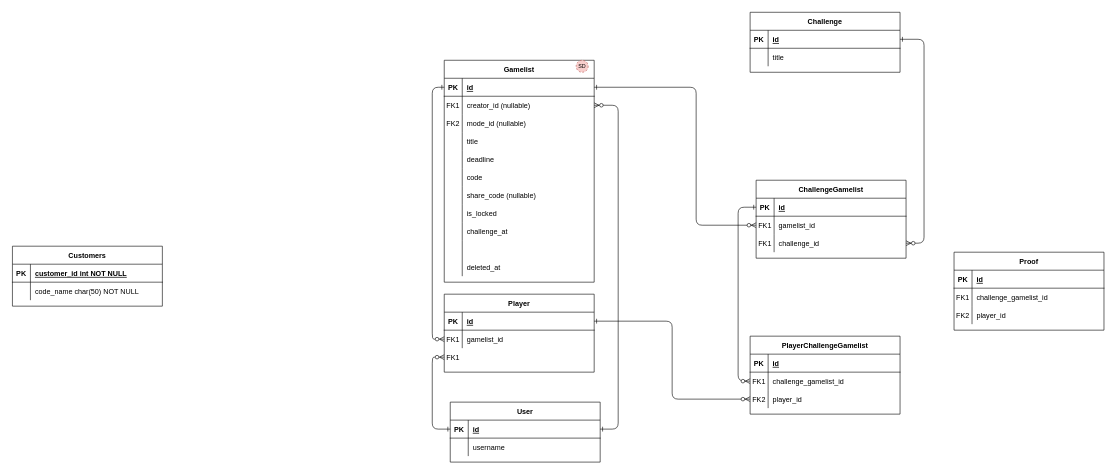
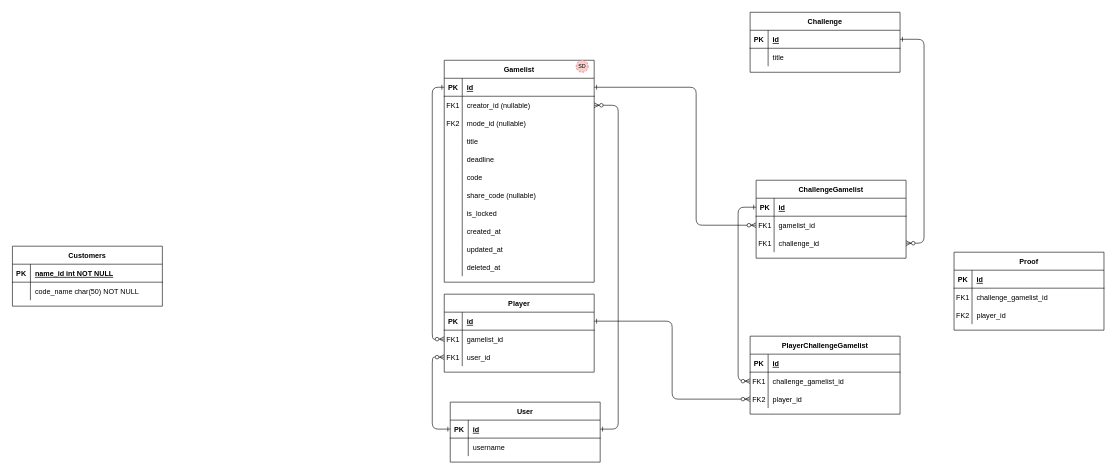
- <mxCell id="43" value="challenge_at" style="shape=partialRectangle;overflow=hidden;connectable=0;fillColor=none;top=0;left=0;bottom=0;right=0;align=left;spacingLeft=6;" vertex="1" parent="41"><mxGeometry x="30" width="220" height="30" as="geometry"><mxRectangle width="220" height="30" as="alternateBounds" /></mxGeometry></mxCell>
+ <mxCell id="43" value="created_at" style="shape=partialRectangle;overflow=hidden;connectable=0;fillColor=none;top=0;left=0;bottom=0;right=0;align=left;spacingLeft=6;" vertex="1" parent="41"><mxGeometry x="30" width="220" height="30" as="geometry"><mxRectangle width="220" height="30" as="alternateBounds" /></mxGeometry></mxCell>
+ <mxCell id="46" value="updated_at" style="shape=partialRectangle;overflow=hidden;connectable=0;fillColor=none;top=0;left=0;bottom=0;right=0;align=left;spacingLeft=6;" vertex="1" parent="44"><mxGeometry x="30" width="220" height="30" as="geometry"><mxRectangle width="220" height="30" as="alternateBounds" /></mxGeometry></mxCell>
- <mxCell id="5" value="customer_id int NOT NULL " style="shape=partialRectangle;overflow=hidden;connectable=0;fillColor=none;top=0;left=0;bottom=0;right=0;align=left;spacingLeft=6;fontStyle=5;" parent="3" vertex="1"><mxGeometry x="30" width="220" height="30" as="geometry" /></mxCell>
+ <mxCell id="5" value="name_id int NOT NULL " style="shape=partialRectangle;overflow=hidden;connectable=0;fillColor=none;top=0;left=0;bottom=0;right=0;align=left;spacingLeft=6;fontStyle=5;" parent="3" vertex="1"><mxGeometry x="30" width="220" height="30" as="geometry" /></mxCell>
+ <mxCell id="59" value="user_id" style="shape=partialRectangle;overflow=hidden;connectable=0;fillColor=none;top=0;left=0;bottom=0;right=0;align=left;spacingLeft=6;" parent="57" vertex="1"><mxGeometry x="30" width="220" height="30" as="geometry"><mxRectangle width="220" height="30" as="alternateBounds" /></mxGeometry></mxCell>
